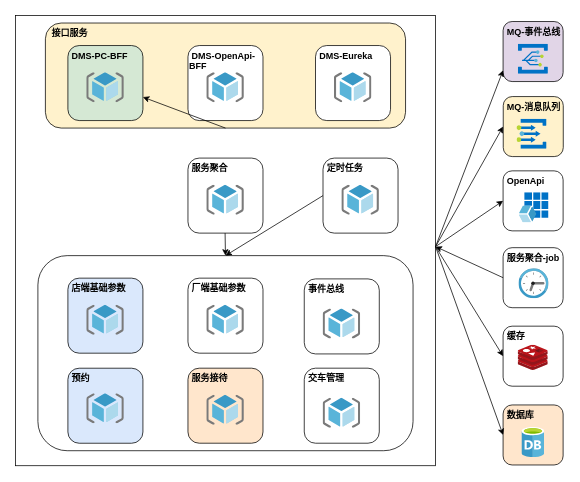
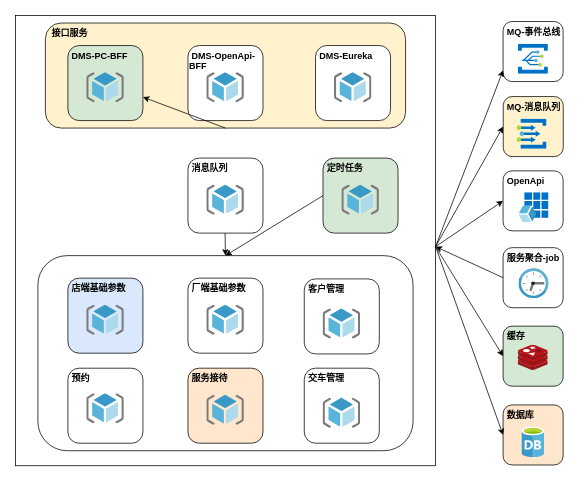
- <mxCell id="41" value="&lt;b&gt;&amp;nbsp;MQ-事件总线&lt;/b&gt;" style="rounded=1;whiteSpace=wrap;html=1;align=left;verticalAlign=top;fillColor=#e1d5e7;" vertex="1" parent="1"><mxGeometry x="670" y="28" width="80" height="80" as="geometry" /></mxCell>
+ <mxCell id="41" value="&lt;b&gt;&amp;nbsp;MQ-事件总线&lt;/b&gt;" style="rounded=1;whiteSpace=wrap;html=1;align=left;verticalAlign=top;" vertex="1" parent="1"><mxGeometry x="670" y="28" width="80" height="80" as="geometry" /></mxCell>
- <mxCell id="12" value="&lt;b&gt;&amp;nbsp;服务聚合&lt;/b&gt;" style="rounded=1;whiteSpace=wrap;html=1;align=left;verticalAlign=top;" vertex="1" parent="11"><mxGeometry width="100" height="100" as="geometry" /></mxCell>
+ <mxCell id="12" value="&lt;b&gt;&amp;nbsp;消息队列&lt;/b&gt;" style="rounded=1;whiteSpace=wrap;html=1;align=left;verticalAlign=top;" vertex="1" parent="11"><mxGeometry width="100" height="100" as="geometry" /></mxCell>
- <mxCell id="30" value="&lt;b&gt;&amp;nbsp;定时任务&lt;/b&gt;" style="rounded=1;whiteSpace=wrap;html=1;align=left;verticalAlign=top;" vertex="1" parent="29"><mxGeometry width="100" height="100" as="geometry" /></mxCell>
+ <mxCell id="30" value="&lt;b&gt;&amp;nbsp;定时任务&lt;/b&gt;" style="rounded=1;whiteSpace=wrap;html=1;align=left;verticalAlign=top;fillColor=#d5e8d4;" vertex="1" parent="29"><mxGeometry width="100" height="100" as="geometry" /></mxCell>
- <mxCell id="24" value="&lt;b&gt;&amp;nbsp;事件总线&lt;/b&gt;" style="rounded=1;whiteSpace=wrap;html=1;align=left;verticalAlign=top;" vertex="1" parent="23"><mxGeometry y="-20" width="100" height="100" as="geometry" /></mxCell>
+ <mxCell id="24" value="&lt;b&gt;&amp;nbsp;客户管理&lt;/b&gt;" style="rounded=1;whiteSpace=wrap;html=1;align=left;verticalAlign=top;" vertex="1" parent="23"><mxGeometry y="-20" width="100" height="100" as="geometry" /></mxCell>
- <mxCell id="48" value="&lt;b&gt;&amp;nbsp;缓存&lt;/b&gt;" style="rounded=1;whiteSpace=wrap;html=1;align=left;verticalAlign=top;" vertex="1" parent="1"><mxGeometry x="670" y="434" width="80" height="80" as="geometry" /></mxCell>
+ <mxCell id="48" value="&lt;b&gt;&amp;nbsp;缓存&lt;/b&gt;" style="rounded=1;whiteSpace=wrap;html=1;align=left;verticalAlign=top;fillColor=#d5e8d4;" vertex="1" parent="1"><mxGeometry x="670" y="434" width="80" height="80" as="geometry" /></mxCell>
- <mxCell id="36" value="&lt;b&gt;&amp;nbsp;预约&lt;/b&gt;" style="rounded=1;whiteSpace=wrap;html=1;align=left;verticalAlign=top;fillColor=#dae8fc;" vertex="1" parent="35"><mxGeometry y="10.043" width="100" height="100" as="geometry" /></mxCell>
+ <mxCell id="36" value="&lt;b&gt;&amp;nbsp;预约&lt;/b&gt;" style="rounded=1;whiteSpace=wrap;html=1;align=left;verticalAlign=top;" vertex="1" parent="35"><mxGeometry y="10.043" width="100" height="100" as="geometry" /></mxCell>
